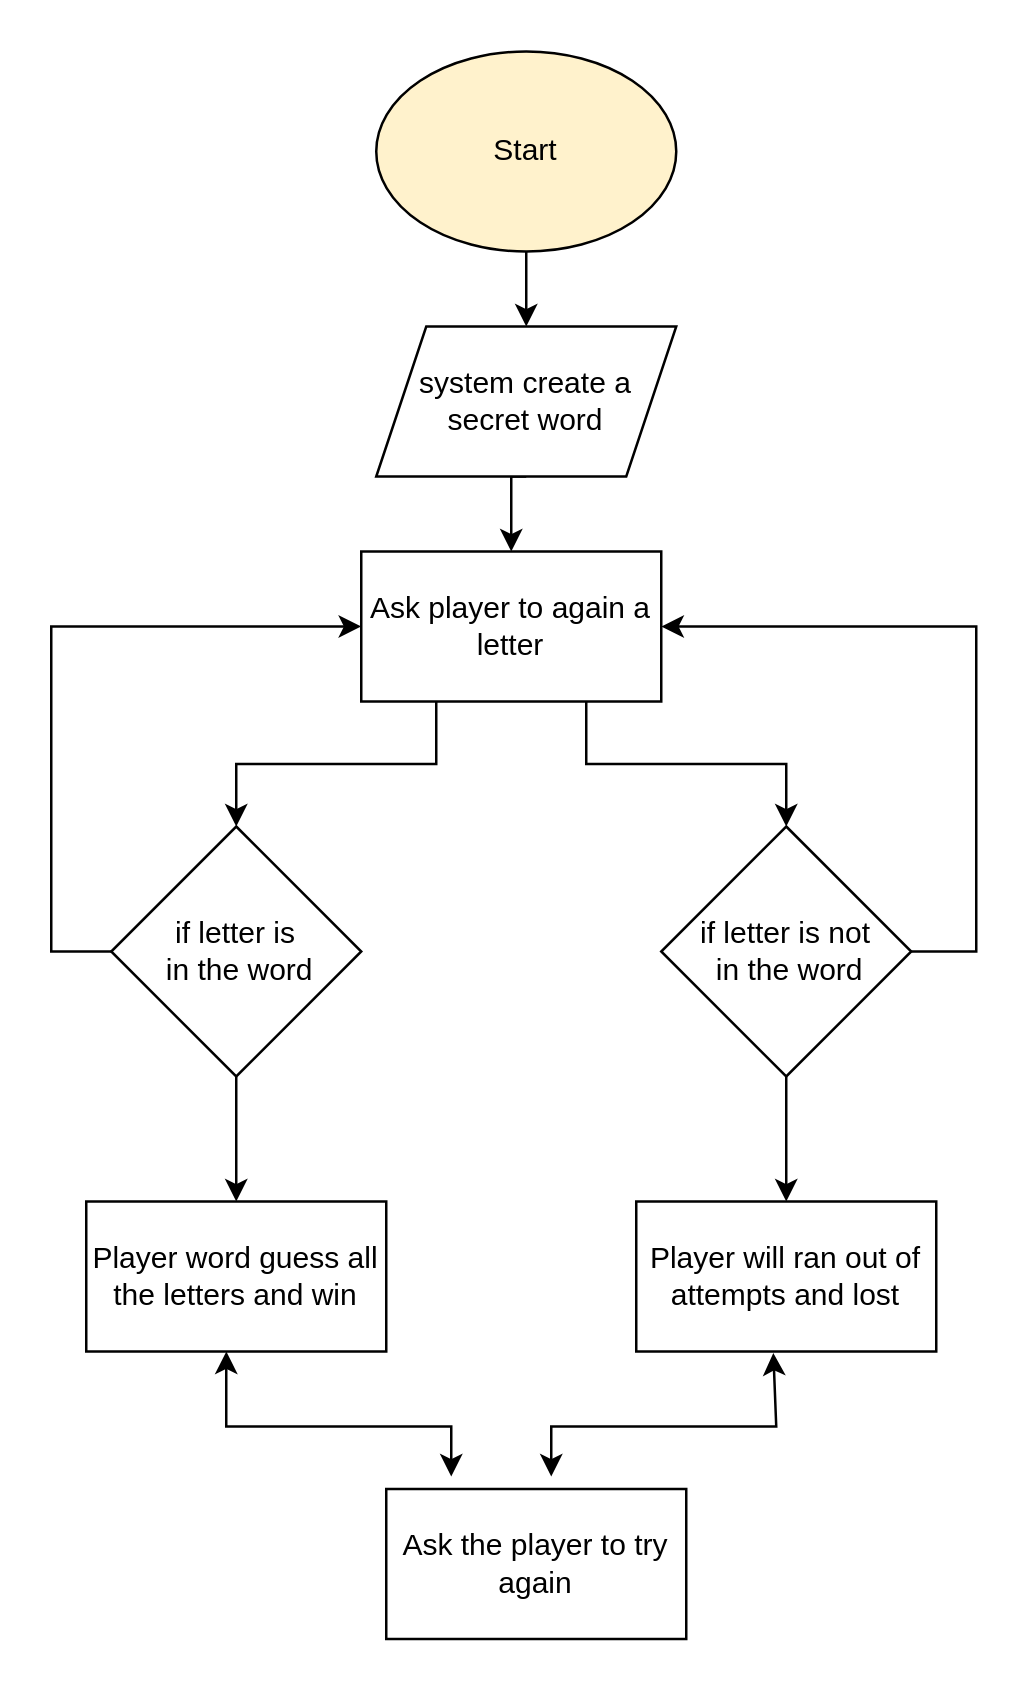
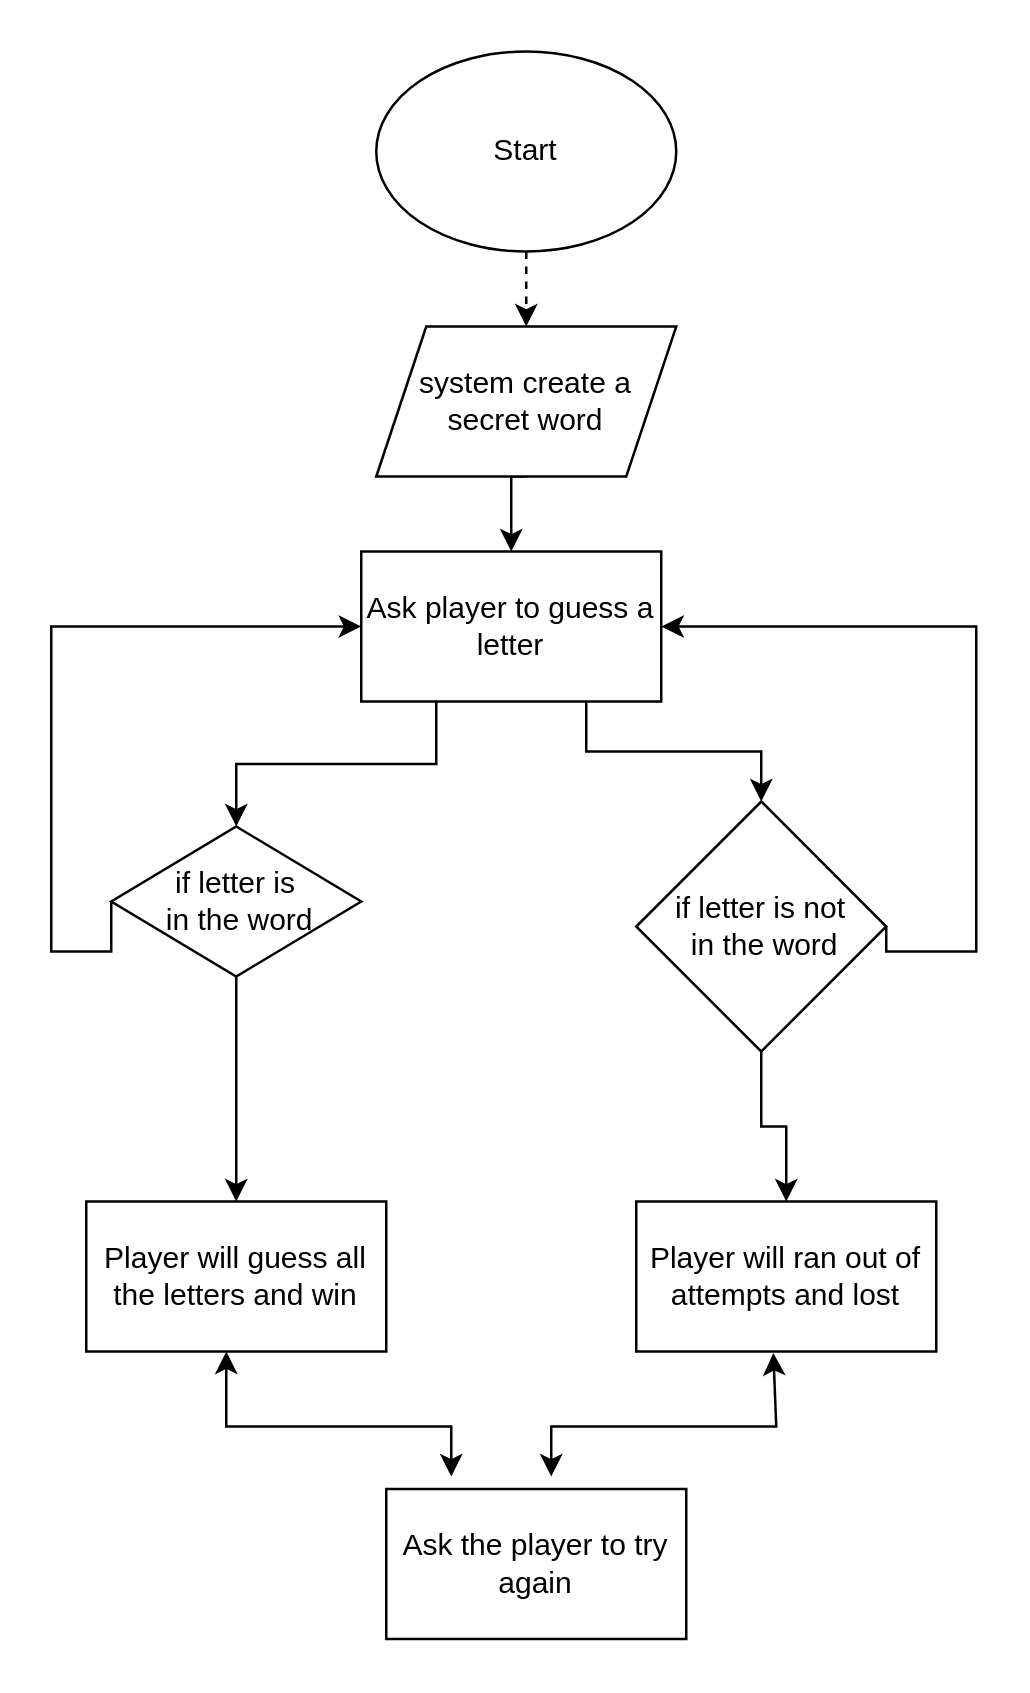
- <mxCell id="3" value="Start" style="ellipse;whiteSpace=wrap;html=1;fillColor=#fff2cc;" parent="1" vertex="1"><mxGeometry x="150" y="20" width="120" height="80" as="geometry" /></mxCell>
+ <mxCell id="3" value="Start" style="ellipse;whiteSpace=wrap;html=1;" parent="1" vertex="1"><mxGeometry x="150" y="20" width="120" height="80" as="geometry" /></mxCell>
- <mxCell id="2" style="edgeStyle=orthogonalEdgeStyle;rounded=0;orthogonalLoop=1;jettySize=auto;html=1;exitX=0.5;exitY=1;exitDx=0;exitDy=0;entryX=0.5;entryY=0;entryDx=0;entryDy=0;" parent="1" source="3" target="5" edge="1"><mxGeometry relative="1" as="geometry" /></mxCell>
+ <mxCell id="2" style="edgeStyle=orthogonalEdgeStyle;rounded=0;orthogonalLoop=1;jettySize=auto;html=1;exitX=0.5;exitY=1;exitDx=0;exitDy=0;entryX=0.5;entryY=0;entryDx=0;entryDy=0;dashed=1;" parent="1" source="3" target="5" edge="1"><mxGeometry relative="1" as="geometry" /></mxCell>
- <mxCell id="8" value="Ask player to again a letter" style="rounded=0;whiteSpace=wrap;html=1;" parent="1" vertex="1"><mxGeometry x="144" y="220" width="120" height="60" as="geometry" /></mxCell>
+ <mxCell id="8" value="Ask player to guess a letter" style="rounded=0;whiteSpace=wrap;html=1;" parent="1" vertex="1"><mxGeometry x="144" y="220" width="120" height="60" as="geometry" /></mxCell>
- <mxCell id="14" value="if letter is&lt;br&gt;&amp;nbsp;in the word" style="rhombus;whiteSpace=wrap;html=1;" parent="1" vertex="1"><mxGeometry x="44" y="330" width="100" height="100" as="geometry" /></mxCell>
+ <mxCell id="14" value="if letter is&lt;br&gt;&amp;nbsp;in the word" style="rhombus;whiteSpace=wrap;html=1;" parent="1" vertex="1"><mxGeometry x="44" y="330" width="100" height="60" as="geometry" /></mxCell>
- <mxCell id="11" value="if letter is not&lt;br&gt;&amp;nbsp;in the word" style="rhombus;whiteSpace=wrap;html=1;" parent="1" vertex="1"><mxGeometry x="264" y="330" width="100" height="100" as="geometry" /></mxCell>
+ <mxCell id="11" value="if letter is not&lt;br&gt;&amp;nbsp;in the word" style="rhombus;whiteSpace=wrap;html=1;" parent="1" vertex="1"><mxGeometry x="254" y="320" width="100" height="100" as="geometry" /></mxCell>
- <mxCell id="15" value="Player word guess all the letters and win" style="rounded=0;whiteSpace=wrap;html=1;" parent="1" vertex="1"><mxGeometry x="34" y="480" width="120" height="60" as="geometry" /></mxCell>
+ <mxCell id="15" value="Player will guess all the letters and win" style="rounded=0;whiteSpace=wrap;html=1;" parent="1" vertex="1"><mxGeometry x="34" y="480" width="120" height="60" as="geometry" /></mxCell>
